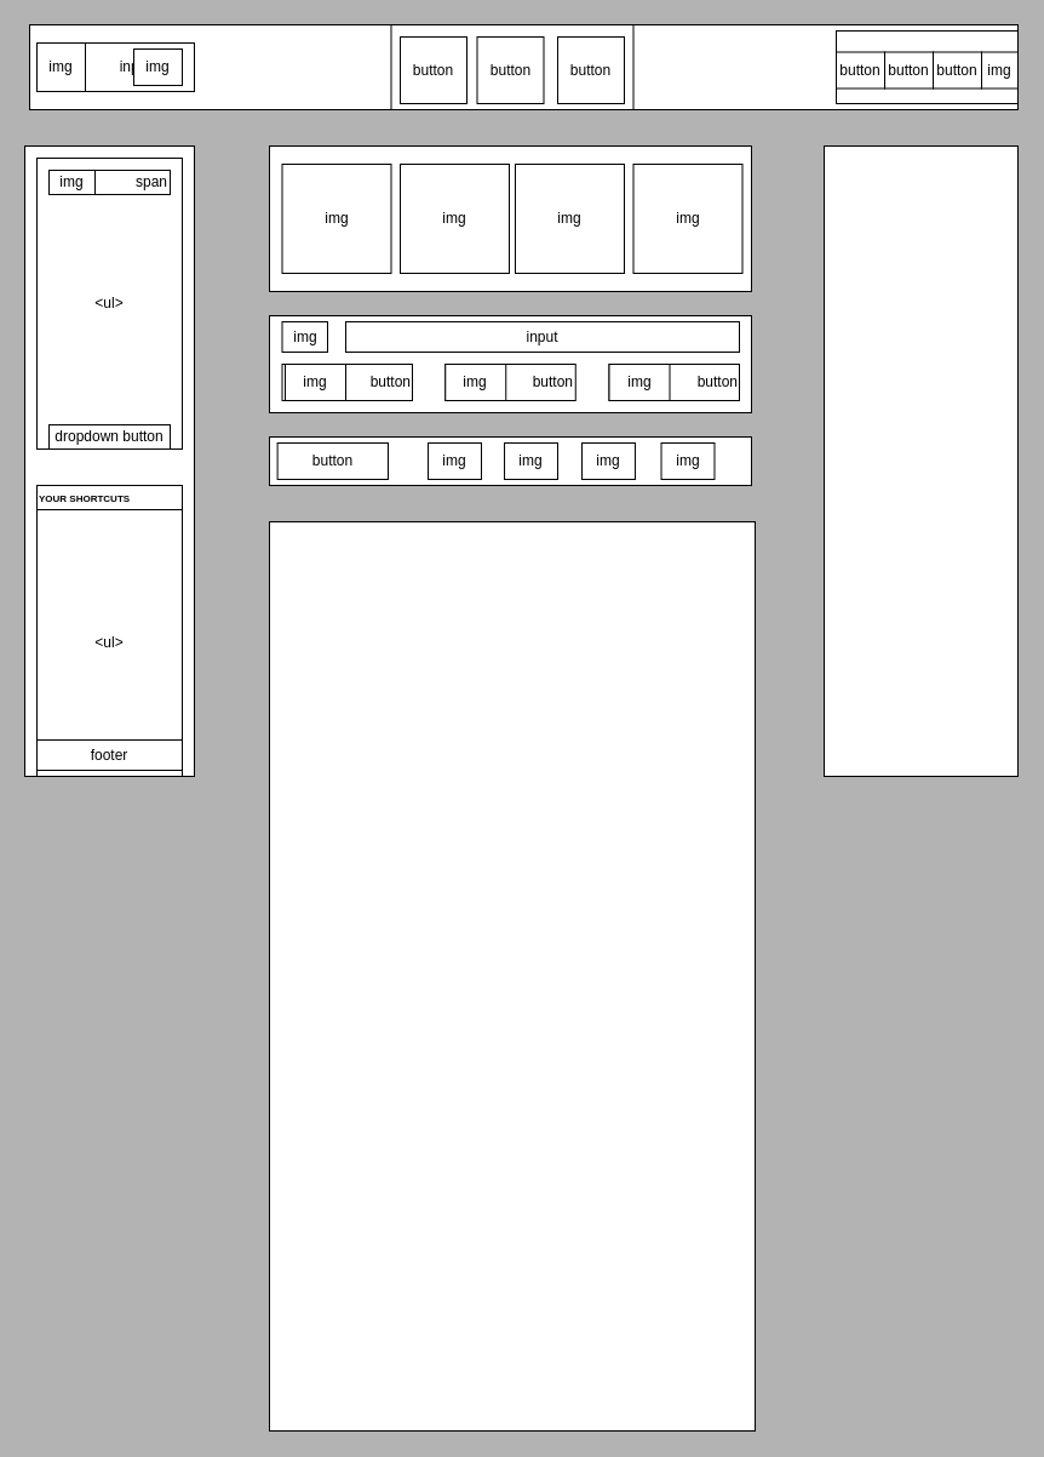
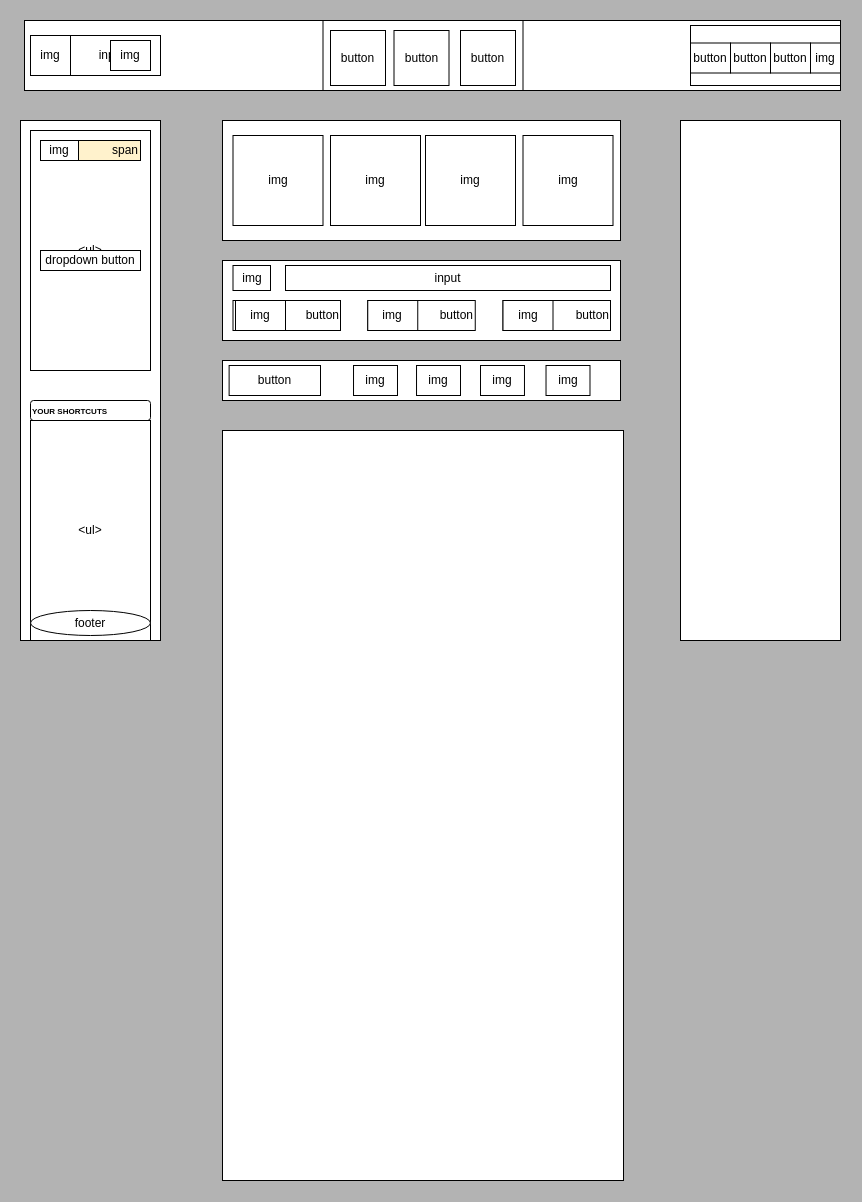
- <mxCell id="23" value="&lt;div align=&quot;justify&quot;&gt;&lt;font style=&quot;font-size: 12px;&quot;&gt;span&lt;/font&gt;&lt;/div&gt;" style="rounded=0;whiteSpace=wrap;html=1;fontSize=8;align=right;" vertex="1" parent="1"><mxGeometry x="40" y="140" width="100" height="20" as="geometry" /></mxCell>
+ <mxCell id="23" value="&lt;div align=&quot;justify&quot;&gt;&lt;font style=&quot;font-size: 12px;&quot;&gt;span&lt;/font&gt;&lt;/div&gt;" style="rounded=0;whiteSpace=wrap;html=1;fontSize=8;align=right;fillColor=#fff2cc;" vertex="1" parent="1"><mxGeometry x="40" y="140" width="100" height="20" as="geometry" /></mxCell>
- <mxCell id="45" value="dropdown button" style="rounded=0;whiteSpace=wrap;html=1;fontSize=12;" vertex="1" parent="1"><mxGeometry x="40" y="350" width="100" height="20" as="geometry" /></mxCell>
+ <mxCell id="45" value="dropdown button" style="rounded=0;whiteSpace=wrap;html=1;fontSize=12;" vertex="1" parent="1"><mxGeometry x="40" y="250" width="100" height="20" as="geometry" /></mxCell>
- <mxCell id="21" value="&lt;div align=&quot;left&quot;&gt;&lt;b&gt;&lt;font style=&quot;font-size: 8px;&quot;&gt;YOUR SHORTCUTS&lt;/font&gt;&lt;/b&gt;&lt;/div&gt;" style="rounded=0;whiteSpace=wrap;html=1;align=left;" vertex="1" parent="1"><mxGeometry x="30" y="400" width="120" height="20" as="geometry" /></mxCell>
+ <mxCell id="21" value="&lt;div align=&quot;left&quot;&gt;&lt;b&gt;&lt;font style=&quot;font-size: 8px;&quot;&gt;YOUR SHORTCUTS&lt;/font&gt;&lt;/b&gt;&lt;/div&gt;" style="whiteSpace=wrap;html=1;align=left;rounded=1;" vertex="1" parent="1"><mxGeometry x="30" y="400" width="120" height="20" as="geometry" /></mxCell>
- <mxCell id="25" value="footer" style="rounded=0;whiteSpace=wrap;html=1;fontSize=12;" vertex="1" parent="1"><mxGeometry x="30" y="610" width="120" height="25" as="geometry" /></mxCell>
+ <mxCell id="25" value="footer" style="ellipse;whiteSpace=wrap;html=1;fontSize=12;" vertex="1" parent="1"><mxGeometry x="30" y="610" width="120" height="25" as="geometry" /></mxCell>
